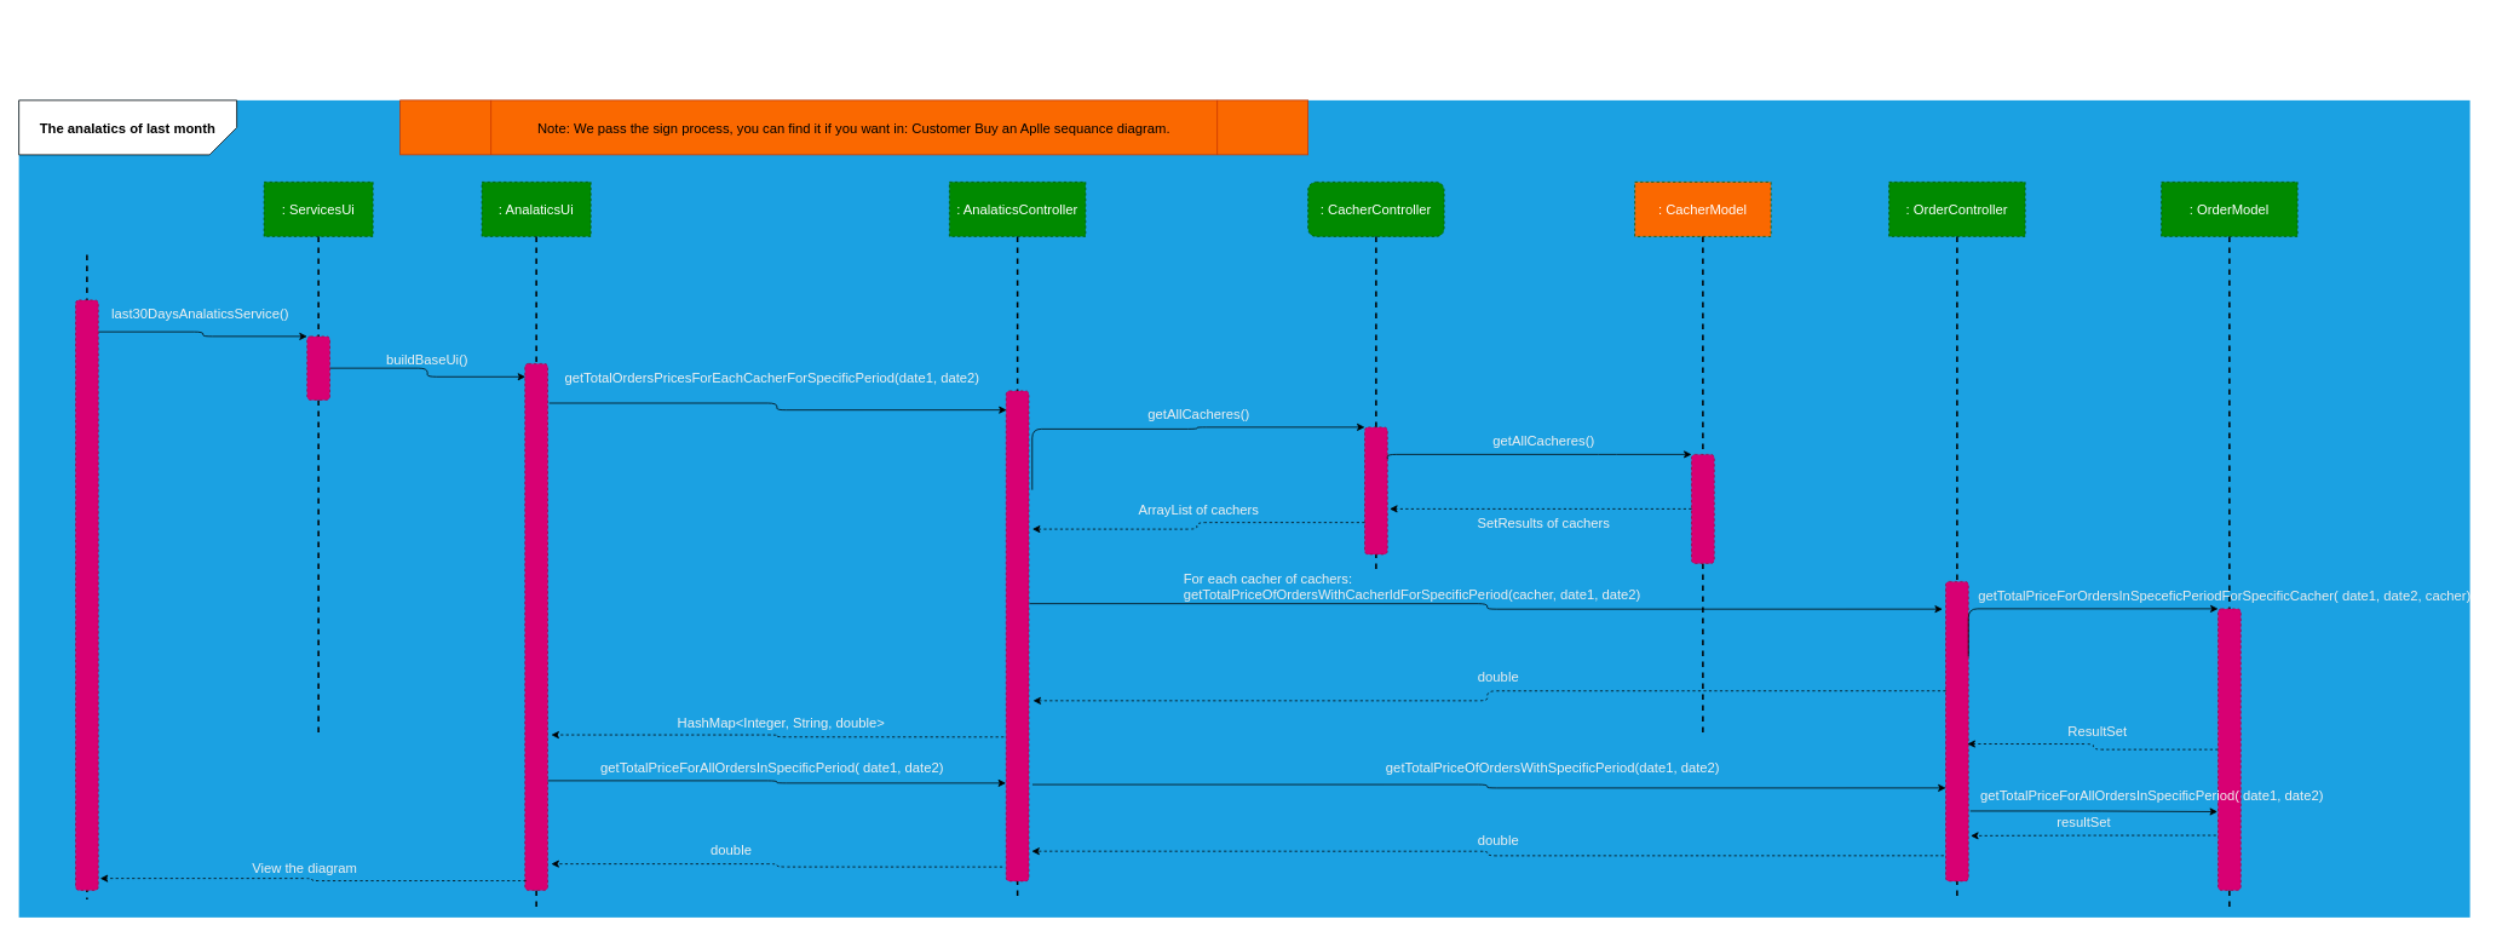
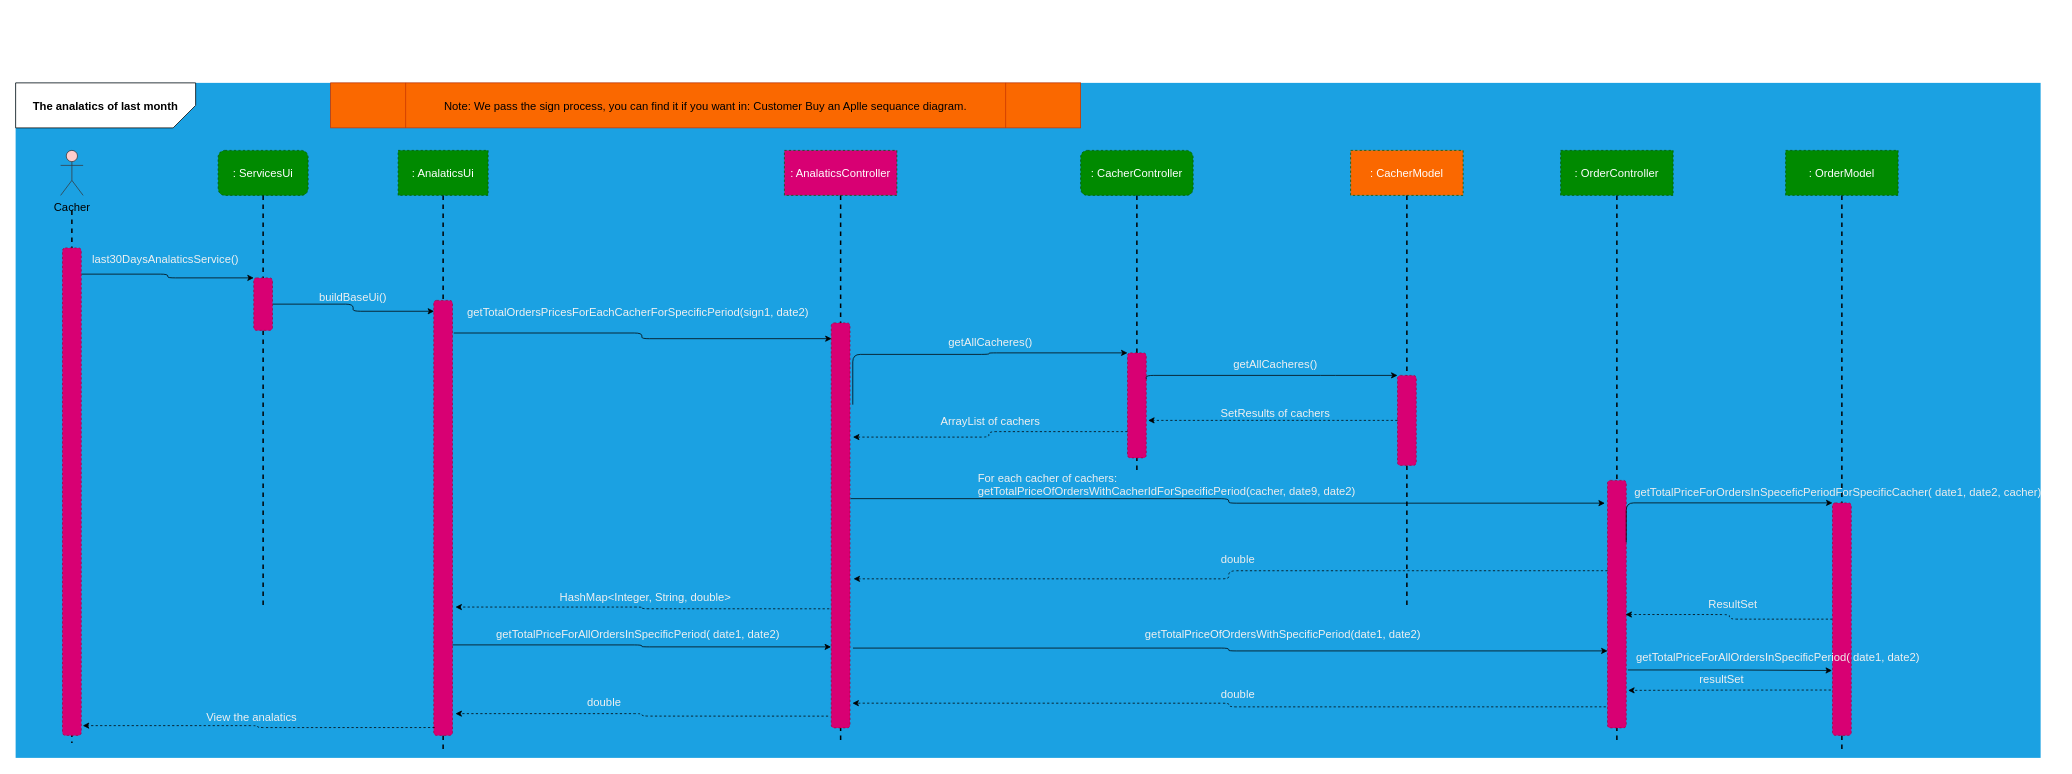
+ <mxCell id="5" value="Cacher" style="shape=umlActor;verticalLabelPosition=bottom;verticalAlign=top;html=1;outlineConnect=0;fontSize=15;fillColor=#ffcccc;strokeColor=#36393d;" vertex="1" parent="1"><mxGeometry x="80" y="200" width="30" height="60" as="geometry" /></mxCell>
- <mxCell id="7" value=": ServicesUi" style="rounded=0;whiteSpace=wrap;html=1;dashed=1;fontSize=15;fillColor=#008a00;fontColor=#ffffff;strokeColor=#005700;" vertex="1" parent="1"><mxGeometry x="290" y="200" width="120" height="60" as="geometry" /></mxCell>
+ <mxCell id="7" value=": ServicesUi" style="whiteSpace=wrap;html=1;dashed=1;fontSize=15;fillColor=#008a00;fontColor=#ffffff;strokeColor=#005700;rounded=1;" vertex="1" parent="1"><mxGeometry x="290" y="200" width="120" height="60" as="geometry" /></mxCell>
- <mxCell id="19" value=": AnalaticsController" style="rounded=0;whiteSpace=wrap;html=1;dashed=1;fontSize=15;fillColor=#008a00;fontColor=#ffffff;strokeColor=#005700;" vertex="1" parent="1"><mxGeometry x="1045" y="200" width="150" height="60" as="geometry" /></mxCell>
+ <mxCell id="19" value=": AnalaticsController" style="rounded=0;whiteSpace=wrap;html=1;dashed=1;fontSize=15;fillColor=#d80073;fontColor=#ffffff;strokeColor=#005700;" vertex="1" parent="1"><mxGeometry x="1045" y="200" width="150" height="60" as="geometry" /></mxCell>
- <mxCell id="22" value="&lt;span style=&quot;text-align: left;&quot;&gt;getTotalOrdersPricesForEachCacherForSpecificPeriod(date1, date2)&lt;/span&gt;" style="text;html=1;strokeColor=none;fillColor=none;align=center;verticalAlign=middle;whiteSpace=wrap;rounded=0;dashed=1;fontSize=15;fontColor=#F0F0F0;" vertex="1" parent="1"><mxGeometry x="610" y="400" width="480" height="30" as="geometry" /></mxCell>
+ <mxCell id="22" value="&lt;span style=&quot;text-align: left;&quot;&gt;getTotalOrdersPricesForEachCacherForSpecificPeriod(sign1, date2)&lt;/span&gt;" style="text;html=1;strokeColor=none;fillColor=none;align=center;verticalAlign=middle;whiteSpace=wrap;rounded=0;dashed=1;fontSize=15;fontColor=#F0F0F0;" vertex="1" parent="1"><mxGeometry x="610" y="400" width="480" height="30" as="geometry" /></mxCell>
- <mxCell id="34" value="&lt;div style=&quot;text-align: left;&quot;&gt;&lt;span style=&quot;background-color: initial;&quot;&gt;SetResults of cachers&lt;/span&gt;&lt;/div&gt;" style="text;html=1;strokeColor=none;fillColor=none;align=center;verticalAlign=middle;whiteSpace=wrap;rounded=0;dashed=1;fontSize=15;fontColor=#F0F0F0;" vertex="1" parent="1"><mxGeometry x="1550" y="560" width="300" height="30" as="geometry" /></mxCell>
+ <mxCell id="34" value="&lt;div style=&quot;text-align: left;&quot;&gt;&lt;span style=&quot;background-color: initial;&quot;&gt;SetResults of cachers&lt;/span&gt;&lt;/div&gt;" style="text;html=1;strokeColor=none;fillColor=none;align=center;verticalAlign=middle;whiteSpace=wrap;rounded=0;dashed=1;fontSize=15;fontColor=#F0F0F0;" vertex="1" parent="1"><mxGeometry x="1550" y="535" width="300" height="30" as="geometry" /></mxCell>
- <mxCell id="43" value="&lt;div style=&quot;text-align: left;&quot;&gt;&lt;span style=&quot;background-color: initial;&quot;&gt;For each cacher of cachers:&amp;nbsp;&amp;nbsp;&lt;/span&gt;&lt;/div&gt;&lt;span style=&quot;text-align: left;&quot;&gt;&lt;font color=&quot;#ededed&quot;&gt;getTotalPriceOfOrdersWithCacherIdForSpecificPeriod(cacher, date1, date2)&lt;/font&gt;&lt;/span&gt;" style="text;html=1;strokeColor=none;fillColor=none;align=center;verticalAlign=middle;whiteSpace=wrap;rounded=0;dashed=1;fontSize=15;fontColor=#F0F0F0;" vertex="1" parent="1"><mxGeometry x="1080" y="630" width="950" height="30" as="geometry" /></mxCell>
+ <mxCell id="43" value="&lt;div style=&quot;text-align: left;&quot;&gt;&lt;span style=&quot;background-color: initial;&quot;&gt;For each cacher of cachers:&amp;nbsp;&amp;nbsp;&lt;/span&gt;&lt;/div&gt;&lt;span style=&quot;text-align: left;&quot;&gt;&lt;font color=&quot;#ededed&quot;&gt;getTotalPriceOfOrdersWithCacherIdForSpecificPeriod(cacher, date9, date2)&lt;/font&gt;&lt;/span&gt;" style="text;html=1;strokeColor=none;fillColor=none;align=center;verticalAlign=middle;whiteSpace=wrap;rounded=0;dashed=1;fontSize=15;fontColor=#F0F0F0;" vertex="1" parent="1"><mxGeometry x="1080" y="630" width="950" height="30" as="geometry" /></mxCell>
- <mxCell id="66" value="&lt;div style=&quot;text-align: left;&quot;&gt;&lt;span style=&quot;background-color: initial;&quot;&gt;View the diagram&lt;/span&gt;&lt;/div&gt;" style="text;html=1;strokeColor=none;fillColor=none;align=center;verticalAlign=middle;whiteSpace=wrap;rounded=0;dashed=1;fontSize=15;fontColor=#F0F0F0;" vertex="1" parent="1"><mxGeometry x="250" y="940" width="170" height="30" as="geometry" /></mxCell>
+ <mxCell id="66" value="&lt;div style=&quot;text-align: left;&quot;&gt;&lt;span style=&quot;background-color: initial;&quot;&gt;View the analatics&lt;/span&gt;&lt;/div&gt;" style="text;html=1;strokeColor=none;fillColor=none;align=center;verticalAlign=middle;whiteSpace=wrap;rounded=0;dashed=1;fontSize=15;fontColor=#F0F0F0;" vertex="1" parent="1"><mxGeometry x="250" y="940" width="170" height="30" as="geometry" /></mxCell>
